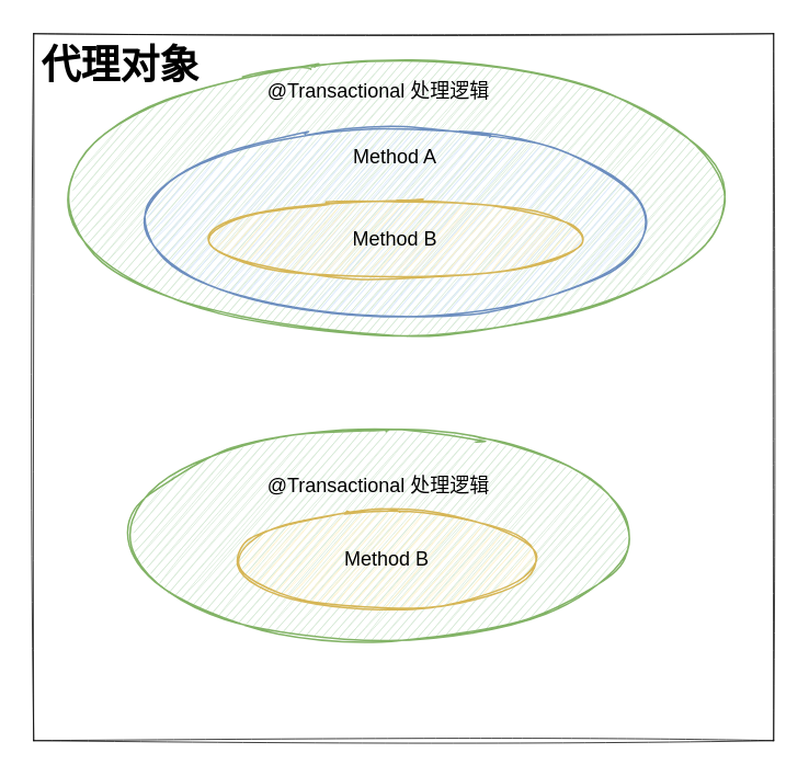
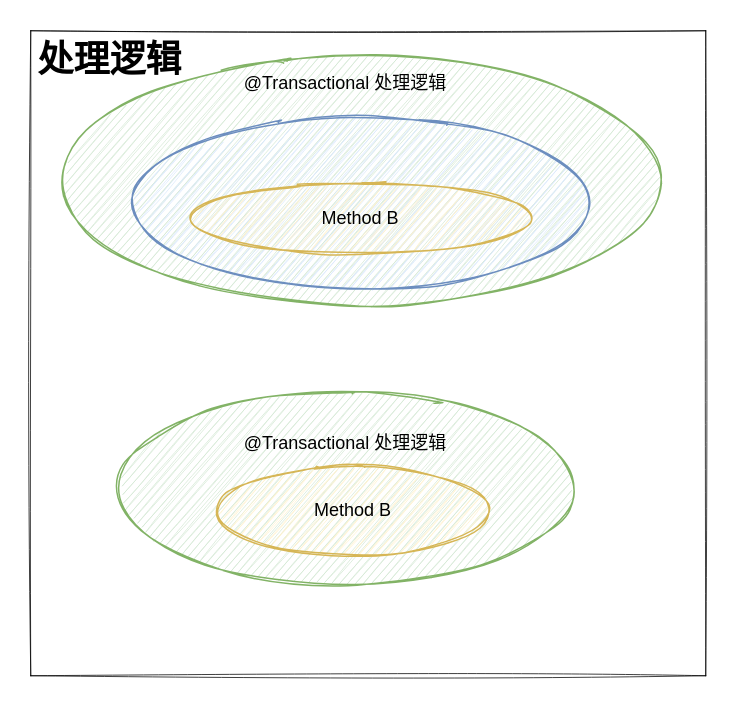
- <mxCell id="12" value="&lt;h1&gt;代理对象&lt;/h1&gt;" style="text;html=1;strokeColor=default;fillColor=none;spacing=5;spacingTop=-20;whiteSpace=wrap;overflow=hidden;rounded=0;sketch=1;strokeWidth=0.5;" vertex="1" parent="1"><mxGeometry x="20" y="20" width="450" height="430" as="geometry" /></mxCell>
+ <mxCell id="12" value="&lt;h1&gt;处理逻辑&lt;/h1&gt;" style="text;html=1;strokeColor=default;fillColor=none;spacing=5;spacingTop=-20;whiteSpace=wrap;overflow=hidden;rounded=0;sketch=1;strokeWidth=0.5;" vertex="1" parent="1"><mxGeometry x="20" y="20" width="450" height="430" as="geometry" /></mxCell>
- <mxCell id="6" value="Method A" style="text;html=1;strokeColor=none;fillColor=none;align=center;verticalAlign=middle;whiteSpace=wrap;rounded=0;sketch=0;" vertex="1" parent="1"><mxGeometry x="210" y="80" width="60" height="30" as="geometry" /></mxCell>
